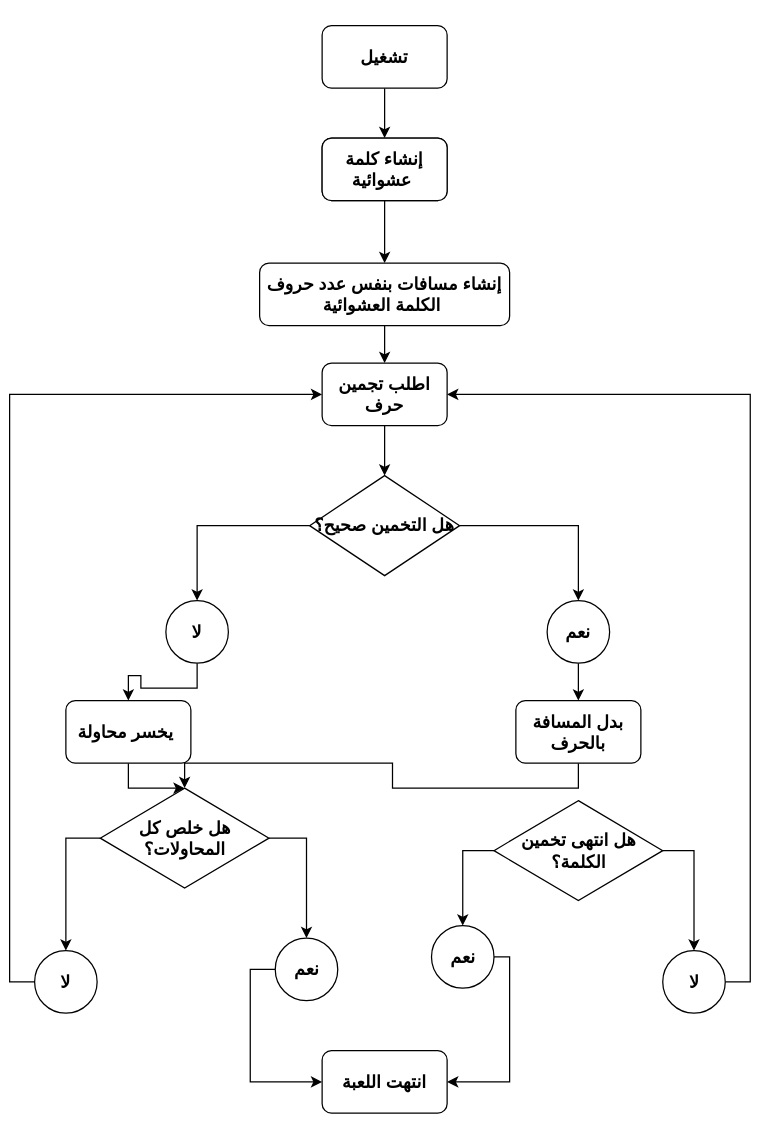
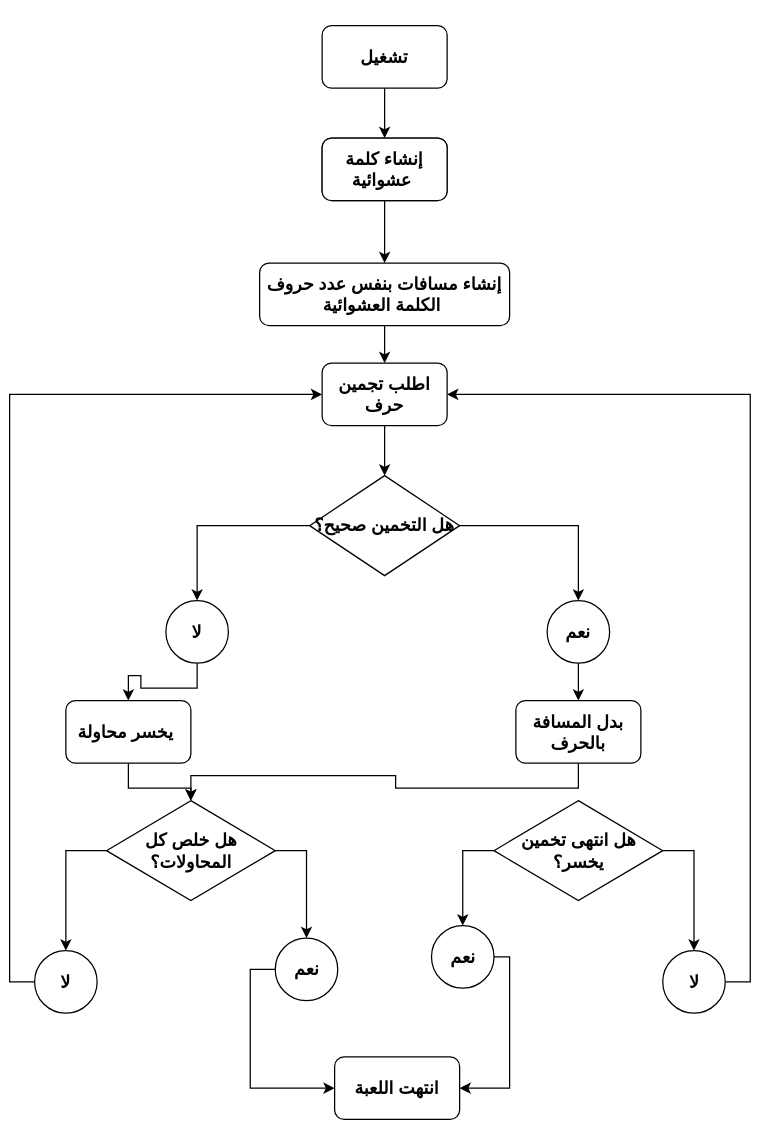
- <mxCell id="27" value="&lt;b&gt;&lt;font style=&quot;font-size: 14px;&quot;&gt;هل خلص كل المحاولات؟&lt;/font&gt;&lt;/b&gt;" style="rhombus;whiteSpace=wrap;html=1;" vertex="1" parent="1"><mxGeometry x="72.5" y="630" width="135" height="80" as="geometry" /></mxCell>
+ <mxCell id="27" value="&lt;b&gt;&lt;font style=&quot;font-size: 14px;&quot;&gt;هل خلص كل المحاولات؟&lt;/font&gt;&lt;/b&gt;" style="rhombus;whiteSpace=wrap;html=1;" vertex="1" parent="1"><mxGeometry x="77.5" y="640" width="135" height="80" as="geometry" /></mxCell>
- <mxCell id="24" value="&lt;b&gt;&lt;font style=&quot;font-size: 14px;&quot;&gt;هل انتهى تخمين الكلمة؟&lt;/font&gt;&lt;/b&gt;" style="rhombus;whiteSpace=wrap;html=1;" vertex="1" parent="1"><mxGeometry x="387.5" y="640" width="135" height="80" as="geometry" /></mxCell>
+ <mxCell id="24" value="&lt;b&gt;&lt;font style=&quot;font-size: 14px;&quot;&gt;هل انتهى تخمين يخسر؟&lt;/font&gt;&lt;/b&gt;" style="rhombus;whiteSpace=wrap;html=1;" vertex="1" parent="1"><mxGeometry x="387.5" y="640" width="135" height="80" as="geometry" /></mxCell>
- <mxCell id="35" value="&lt;font style=&quot;font-size: 14px;&quot;&gt;&lt;b&gt;انتهت اللعبة&lt;/b&gt;&lt;/font&gt;" style="rounded=1;whiteSpace=wrap;html=1;" vertex="1" parent="1"><mxGeometry x="250" y="840" width="100" height="50" as="geometry" /></mxCell>
+ <mxCell id="35" value="&lt;font style=&quot;font-size: 14px;&quot;&gt;&lt;b&gt;انتهت اللعبة&lt;/b&gt;&lt;/font&gt;" style="rounded=1;whiteSpace=wrap;html=1;" vertex="1" parent="1"><mxGeometry x="260" y="845" width="100" height="50" as="geometry" /></mxCell>
